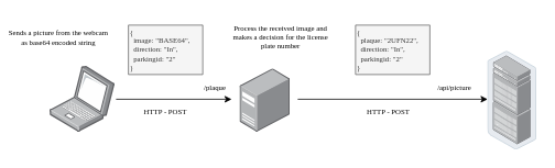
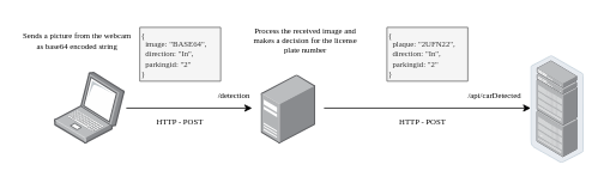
- <mxCell id="10" value="Sends a picture from the webcam as base64 encoded string" style="shape=note;whiteSpace=wrap;html=1;backgroundOutline=1;fontColor=#000000;darkOpacity=0.05;fillColor=none;strokeColor=none;fillStyle=solid;direction=west;gradientDirection=north;gradientColor=#FFF2A1;shadow=0;size=0;pointerEvents=1;fontSize=9;fontFamily=Montserrat;fontSource=https%3A%2F%2Ffonts.googleapis.com%2Fcss%3Ffamily%3DMontserrat;" parent="1" vertex="1"><mxGeometry x="5.56" y="20" width="129.44" height="50" as="geometry" /></mxCell>
+ <mxCell id="10" value="Sends a picture from the webcam as base64 encoded string" style="shape=note;whiteSpace=wrap;html=1;backgroundOutline=1;fontColor=#000000;darkOpacity=0.05;fillColor=none;strokeColor=none;fillStyle=solid;direction=west;gradientDirection=north;gradientColor=#FFF2A1;shadow=0;size=0;pointerEvents=1;fontSize=9;fontFamily=Montserrat;fontSource=https%3A%2F%2Ffonts.googleapis.com%2Fcss%3Ffamily%3DMontserrat;" parent="1" vertex="1"><mxGeometry x="20.56" y="20" width="129.44" height="50" as="geometry" /></mxCell>
- <mxCell id="9" value="/plaque" style="shape=note;whiteSpace=wrap;html=1;backgroundOutline=1;fontColor=#000000;darkOpacity=0.05;fillColor=none;strokeColor=none;fillStyle=solid;direction=west;gradientDirection=north;gradientColor=#FFF2A1;shadow=0;size=0;pointerEvents=1;fontSize=9;fontFamily=Montserrat;fontSource=https%3A%2F%2Ffonts.googleapis.com%2Fcss%3Ffamily%3DMontserrat;" parent="1" vertex="1"><mxGeometry x="210" y="101" width="100" height="10" as="geometry" /></mxCell>
+ <mxCell id="9" value="/detection" style="shape=note;whiteSpace=wrap;html=1;backgroundOutline=1;fontColor=#000000;darkOpacity=0.05;fillColor=none;strokeColor=none;fillStyle=solid;direction=west;gradientDirection=north;gradientColor=#FFF2A1;shadow=0;size=0;pointerEvents=1;fontSize=9;fontFamily=Montserrat;fontSource=https%3A%2F%2Ffonts.googleapis.com%2Fcss%3Ffamily%3DMontserrat;" parent="1" vertex="1"><mxGeometry x="210" y="101" width="100" height="10" as="geometry" /></mxCell>
- <mxCell id="11" value="/api/picture" style="shape=note;whiteSpace=wrap;html=1;backgroundOutline=1;fontColor=#000000;darkOpacity=0.05;fillColor=none;strokeColor=none;fillStyle=solid;direction=west;gradientDirection=north;gradientColor=#FFF2A1;shadow=0;size=0;pointerEvents=1;fontSize=9;fontFamily=Montserrat;fontSource=https%3A%2F%2Ffonts.googleapis.com%2Fcss%3Ffamily%3DMontserrat;" parent="1" vertex="1"><mxGeometry x="500" y="101" width="100" height="10" as="geometry" /></mxCell>
+ <mxCell id="11" value="/api/carDetected" style="shape=note;whiteSpace=wrap;html=1;backgroundOutline=1;fontColor=#000000;darkOpacity=0.05;fillColor=none;strokeColor=none;fillStyle=solid;direction=west;gradientDirection=north;gradientColor=#FFF2A1;shadow=0;size=0;pointerEvents=1;fontSize=9;fontFamily=Montserrat;fontSource=https%3A%2F%2Ffonts.googleapis.com%2Fcss%3Ffamily%3DMontserrat;" parent="1" vertex="1"><mxGeometry x="500" y="101" width="100" height="10" as="geometry" /></mxCell>
